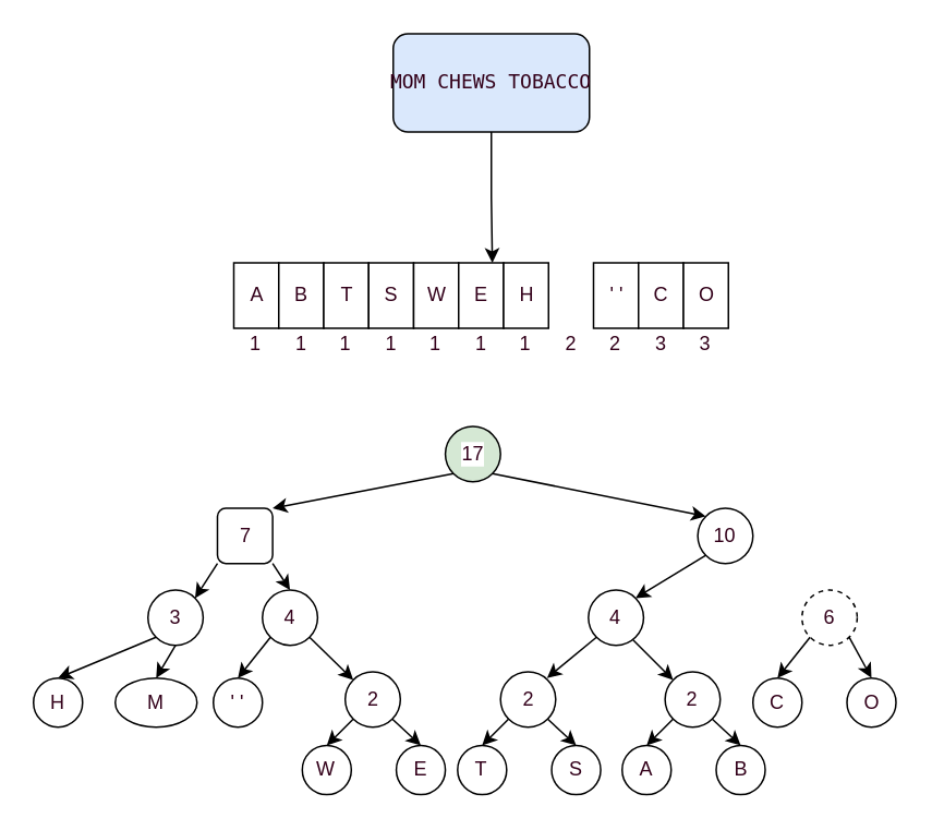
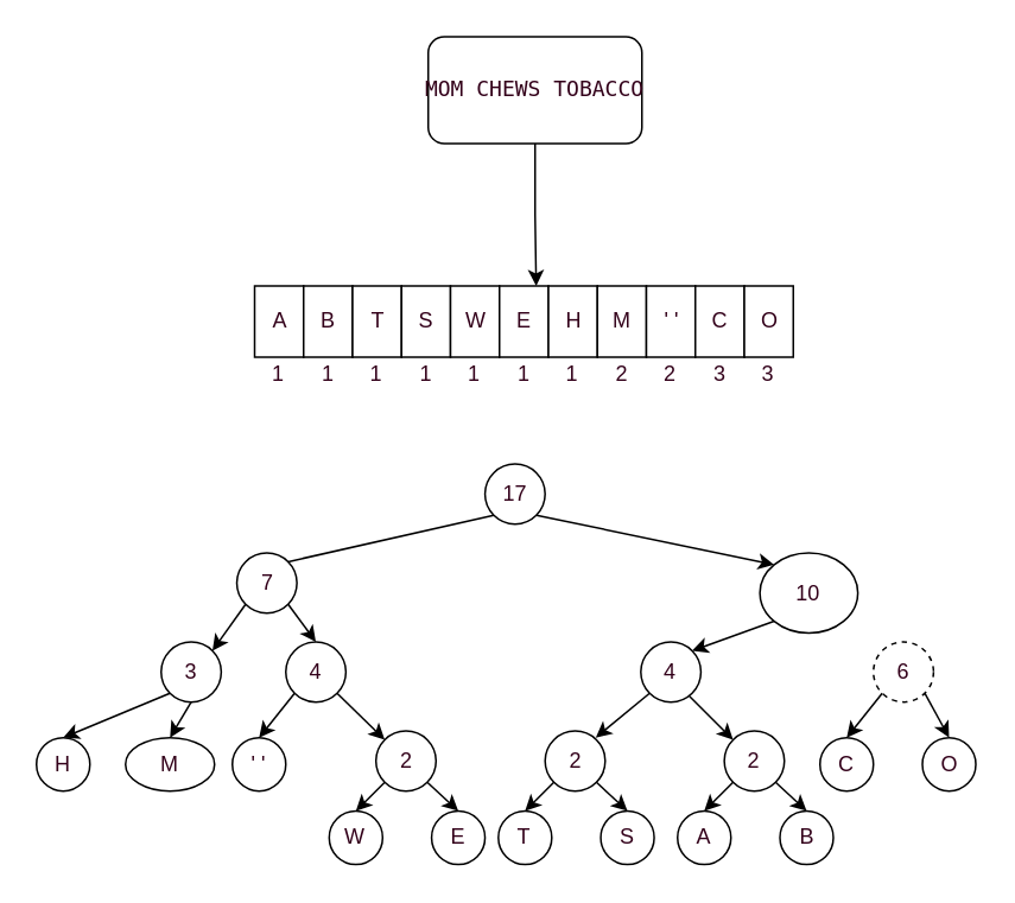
- <mxCell id="3" value="&lt;pre&gt;&lt;font color=&quot;#33001a&quot; face=&quot;jetbrains mono, monospace&quot;&gt;MOM CHEWS TOBACCO&lt;/font&gt;&lt;font face=&quot;jetbrains mono, monospace&quot;&gt;&lt;br&gt;&lt;/font&gt;&lt;/pre&gt;" style="rounded=1;whiteSpace=wrap;html=1;fillColor=#dae8fc;" vertex="1" parent="1"><mxGeometry x="240" y="20" width="120" height="60" as="geometry" /></mxCell>
+ <mxCell id="3" value="&lt;pre&gt;&lt;font color=&quot;#33001a&quot; face=&quot;jetbrains mono, monospace&quot;&gt;MOM CHEWS TOBACCO&lt;/font&gt;&lt;font face=&quot;jetbrains mono, monospace&quot;&gt;&lt;br&gt;&lt;/font&gt;&lt;/pre&gt;" style="rounded=1;whiteSpace=wrap;html=1;" vertex="1" parent="1"><mxGeometry x="240" y="20" width="120" height="60" as="geometry" /></mxCell>
+ <mxCell id="17" value="M" style="rounded=0;whiteSpace=wrap;html=1;labelBackgroundColor=#FFFFFF;fontColor=#33001A;" vertex="1" parent="1"><mxGeometry x="335" y="160" width="27.5" height="40" as="geometry" /></mxCell>
- <mxCell id="63" value="17" style="ellipse;whiteSpace=wrap;html=1;aspect=fixed;labelBackgroundColor=#FFFFFF;fontColor=#33001A;fillColor=#d5e8d4;" vertex="1" parent="1"><mxGeometry x="271.88" y="260" width="33.75" height="33.75" as="geometry" /></mxCell>
+ <mxCell id="63" value="17" style="ellipse;whiteSpace=wrap;html=1;aspect=fixed;labelBackgroundColor=#FFFFFF;fontColor=#33001A;" vertex="1" parent="1"><mxGeometry x="271.88" y="260" width="33.75" height="33.75" as="geometry" /></mxCell>
- <mxCell id="64" value="" style="endArrow=classic;html=1;rounded=0;fontColor=#33001A;entryX=1;entryY=0;entryDx=0;entryDy=0;exitX=0;exitY=1;exitDx=0;exitDy=0;" edge="1" parent="1" source="63" target="50"><mxGeometry width="50" height="50" relative="1" as="geometry"><mxPoint x="441.193" y="348.807" as="sourcePoint" /><mxPoint x="398.177" y="374.943" as="targetPoint" /></mxGeometry></mxCell>
+ <mxCell id="64" value="" style="endArrow=none;html=1;rounded=0;fontColor=#33001A;entryX=1;entryY=0;entryDx=0;entryDy=0;exitX=0;exitY=1;exitDx=0;exitDy=0;" edge="1" parent="1" source="63" target="50"><mxGeometry width="50" height="50" relative="1" as="geometry"><mxPoint x="441.193" y="348.807" as="sourcePoint" /><mxPoint x="398.177" y="374.943" as="targetPoint" /></mxGeometry></mxCell>
- <mxCell id="50" value="7" style="whiteSpace=wrap;html=1;aspect=fixed;labelBackgroundColor=#FFFFFF;fontColor=#33001A;rounded=1;" vertex="1" parent="1"><mxGeometry x="132.5" y="310" width="33.75" height="33.75" as="geometry" /></mxCell>
+ <mxCell id="50" value="7" style="ellipse;whiteSpace=wrap;html=1;aspect=fixed;labelBackgroundColor=#FFFFFF;fontColor=#33001A;" vertex="1" parent="1"><mxGeometry x="132.5" y="310" width="33.75" height="33.75" as="geometry" /></mxCell>
- <mxCell id="61" value="10" style="ellipse;whiteSpace=wrap;html=1;aspect=fixed;labelBackgroundColor=#FFFFFF;fontColor=#33001A;" vertex="1" parent="1"><mxGeometry x="426.25" y="310" width="33.75" height="33.75" as="geometry" /></mxCell>
+ <mxCell id="61" value="10" style="ellipse;whiteSpace=wrap;html=1;aspect=fixed;labelBackgroundColor=#FFFFFF;fontColor=#33001A;" vertex="1" parent="1"><mxGeometry x="426.25" y="310" width="55" height="45" as="geometry" /></mxCell>
